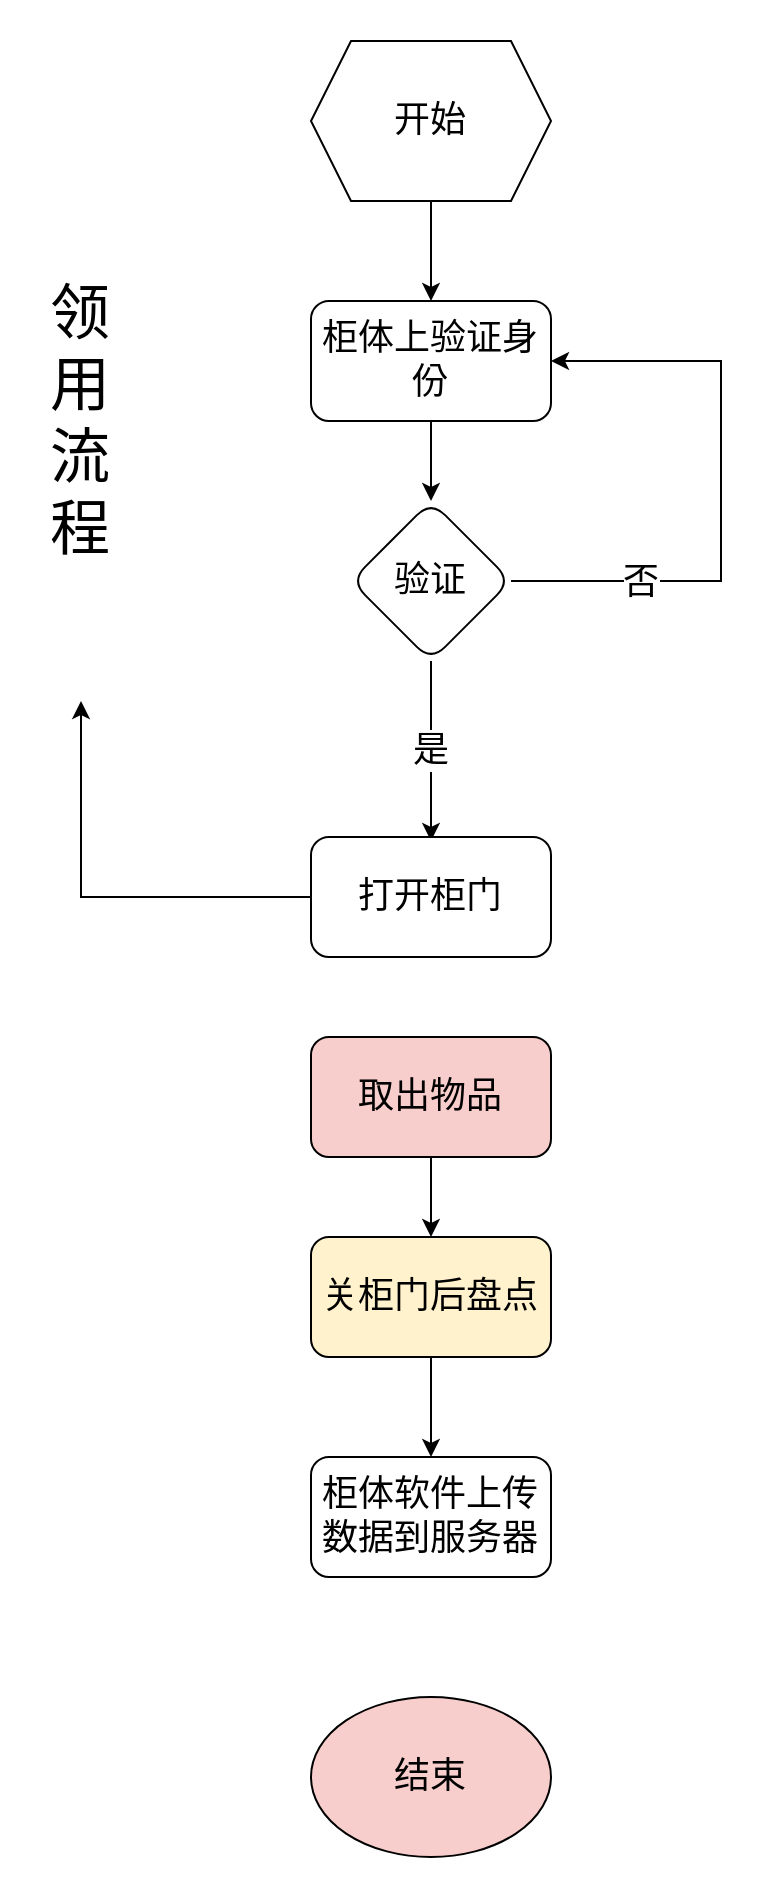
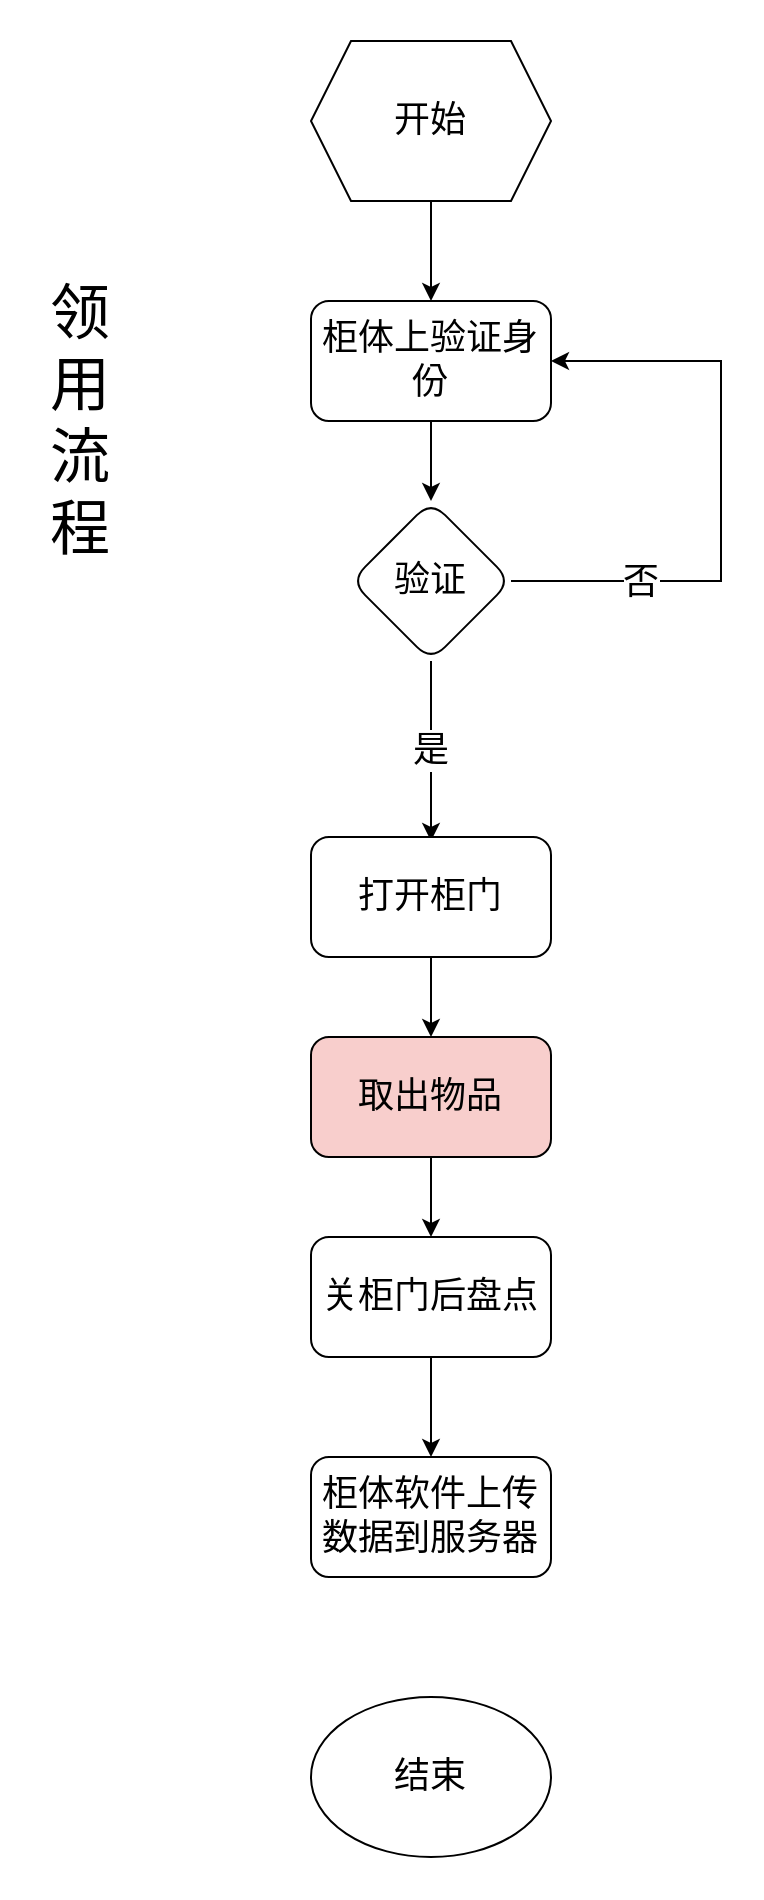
- <mxCell id="17" value="" style="edgeStyle=orthogonalEdgeStyle;rounded=0;orthogonalLoop=1;jettySize=auto;html=1;" edge="1" parent="1" source="18" target="12"><mxGeometry relative="1" as="geometry" /></mxCell>
+ <mxCell id="17" value="" style="edgeStyle=orthogonalEdgeStyle;rounded=0;orthogonalLoop=1;jettySize=auto;html=1;" edge="1" parent="1" source="18" target="3"><mxGeometry relative="1" as="geometry" /></mxCell>
- <mxCell id="5" value="关柜门后盘点" style="rounded=1;whiteSpace=wrap;html=1;fontSize=18;fillColor=#fff2cc;" vertex="1" parent="1"><mxGeometry x="155" y="618" width="120" height="60" as="geometry" /></mxCell>
+ <mxCell id="5" value="关柜门后盘点" style="rounded=1;whiteSpace=wrap;html=1;fontSize=18;" vertex="1" parent="1"><mxGeometry x="155" y="618" width="120" height="60" as="geometry" /></mxCell>
- <mxCell id="9" value="结束" style="ellipse;whiteSpace=wrap;html=1;fontSize=18;fillColor=#f8cecc;" vertex="1" parent="1"><mxGeometry x="155" y="848" width="120" height="80" as="geometry" /></mxCell>
+ <mxCell id="9" value="结束" style="ellipse;whiteSpace=wrap;html=1;fontSize=18;" vertex="1" parent="1"><mxGeometry x="155" y="848" width="120" height="80" as="geometry" /></mxCell>
